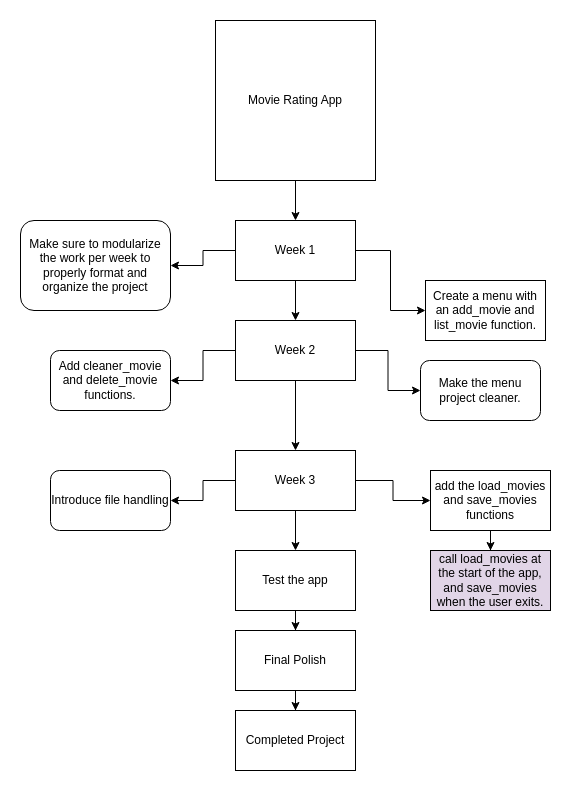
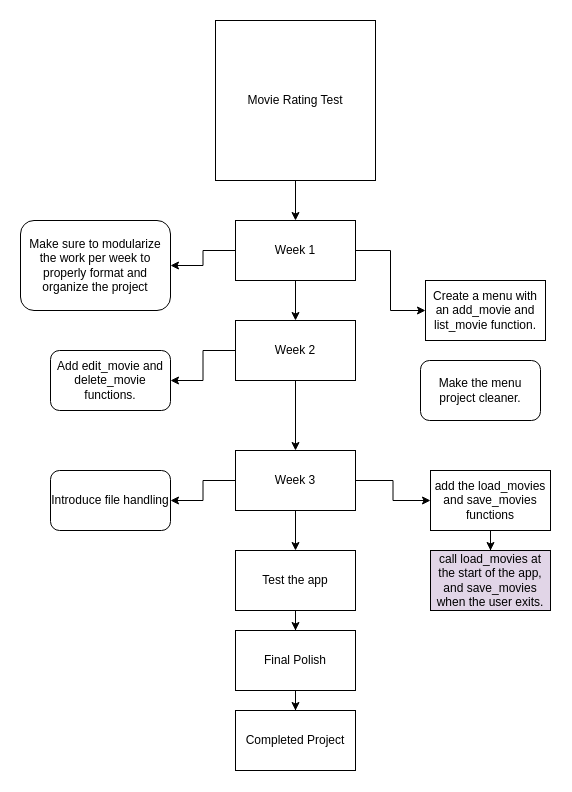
- <mxCell id="3" value="Movie Rating App" style="whiteSpace=wrap;html=1;aspect=fixed;" vertex="1" parent="1"><mxGeometry x="215" y="20" width="160" height="160" as="geometry" /></mxCell>
+ <mxCell id="3" value="Movie Rating Test" style="whiteSpace=wrap;html=1;aspect=fixed;" vertex="1" parent="1"><mxGeometry x="215" y="20" width="160" height="160" as="geometry" /></mxCell>
- <mxCell id="10" style="edgeStyle=orthogonalEdgeStyle;rounded=0;orthogonalLoop=1;jettySize=auto;html=1;" edge="1" parent="1" source="12" target="14"><mxGeometry relative="1" as="geometry"><mxPoint x="390" y="320" as="targetPoint" /></mxGeometry></mxCell>
- <mxCell id="13" value="Add cleaner_movie and delete_movie functions." style="rounded=1;whiteSpace=wrap;html=1;" vertex="1" parent="1"><mxGeometry x="50" y="350" width="120" height="60" as="geometry" /></mxCell>
+ <mxCell id="13" value="Add edit_movie and delete_movie functions." style="rounded=1;whiteSpace=wrap;html=1;" vertex="1" parent="1"><mxGeometry x="50" y="350" width="120" height="60" as="geometry" /></mxCell>
